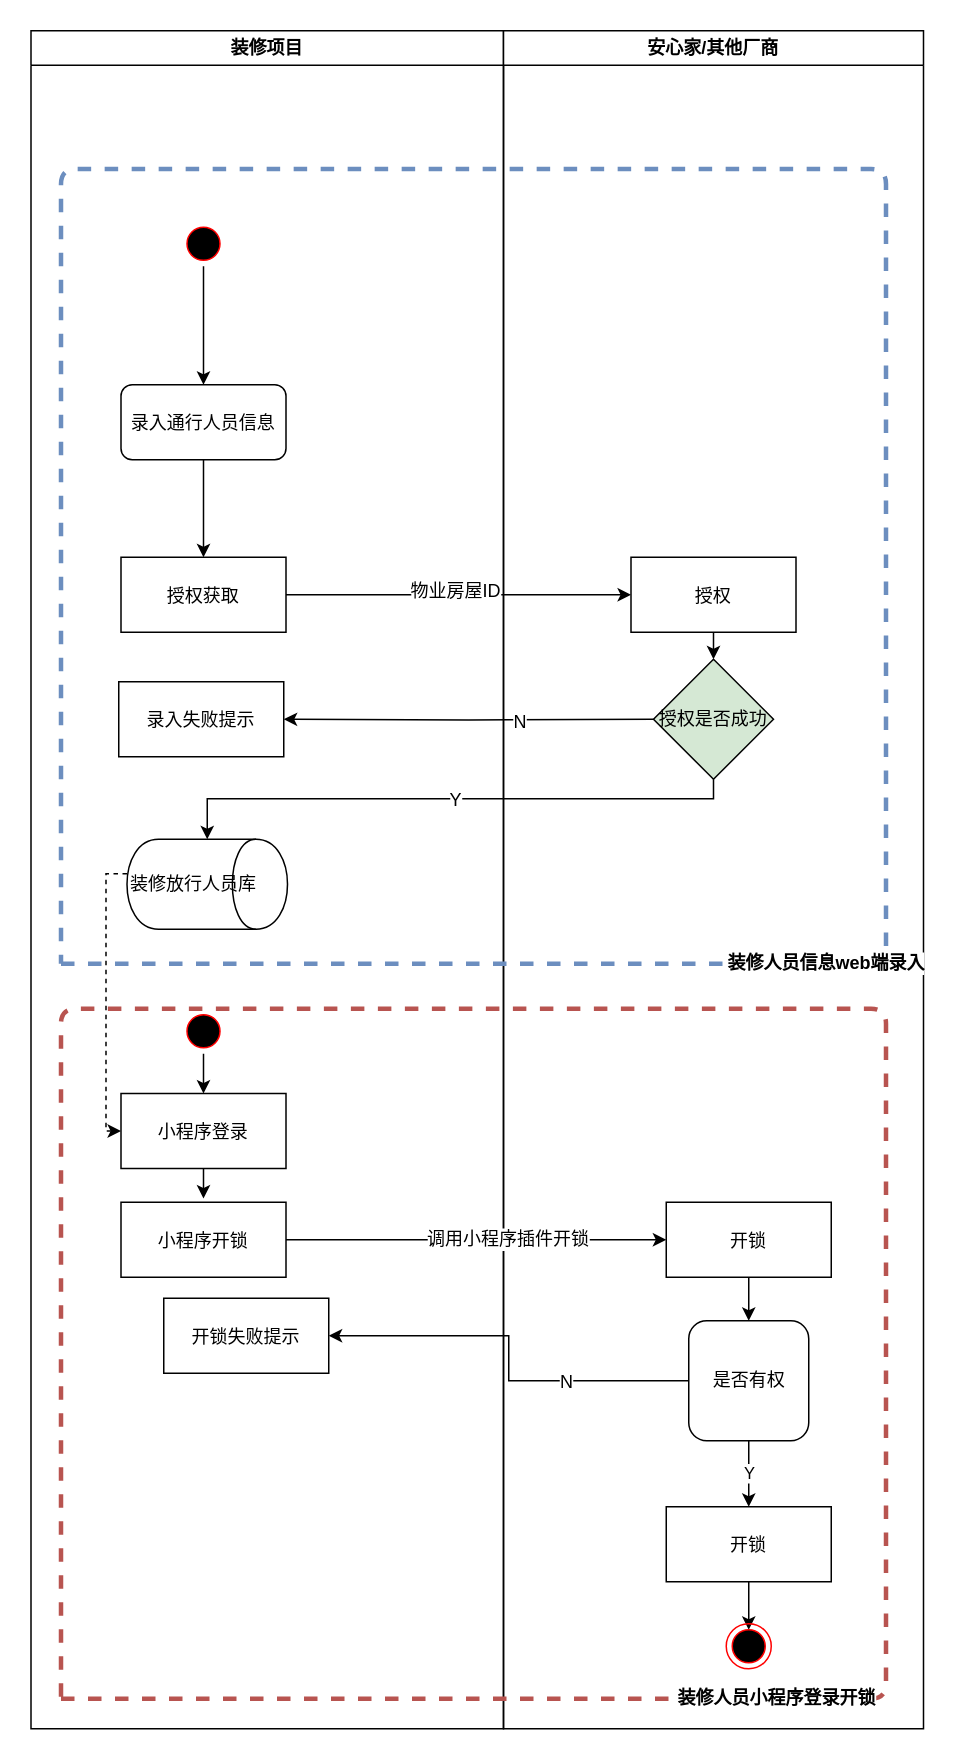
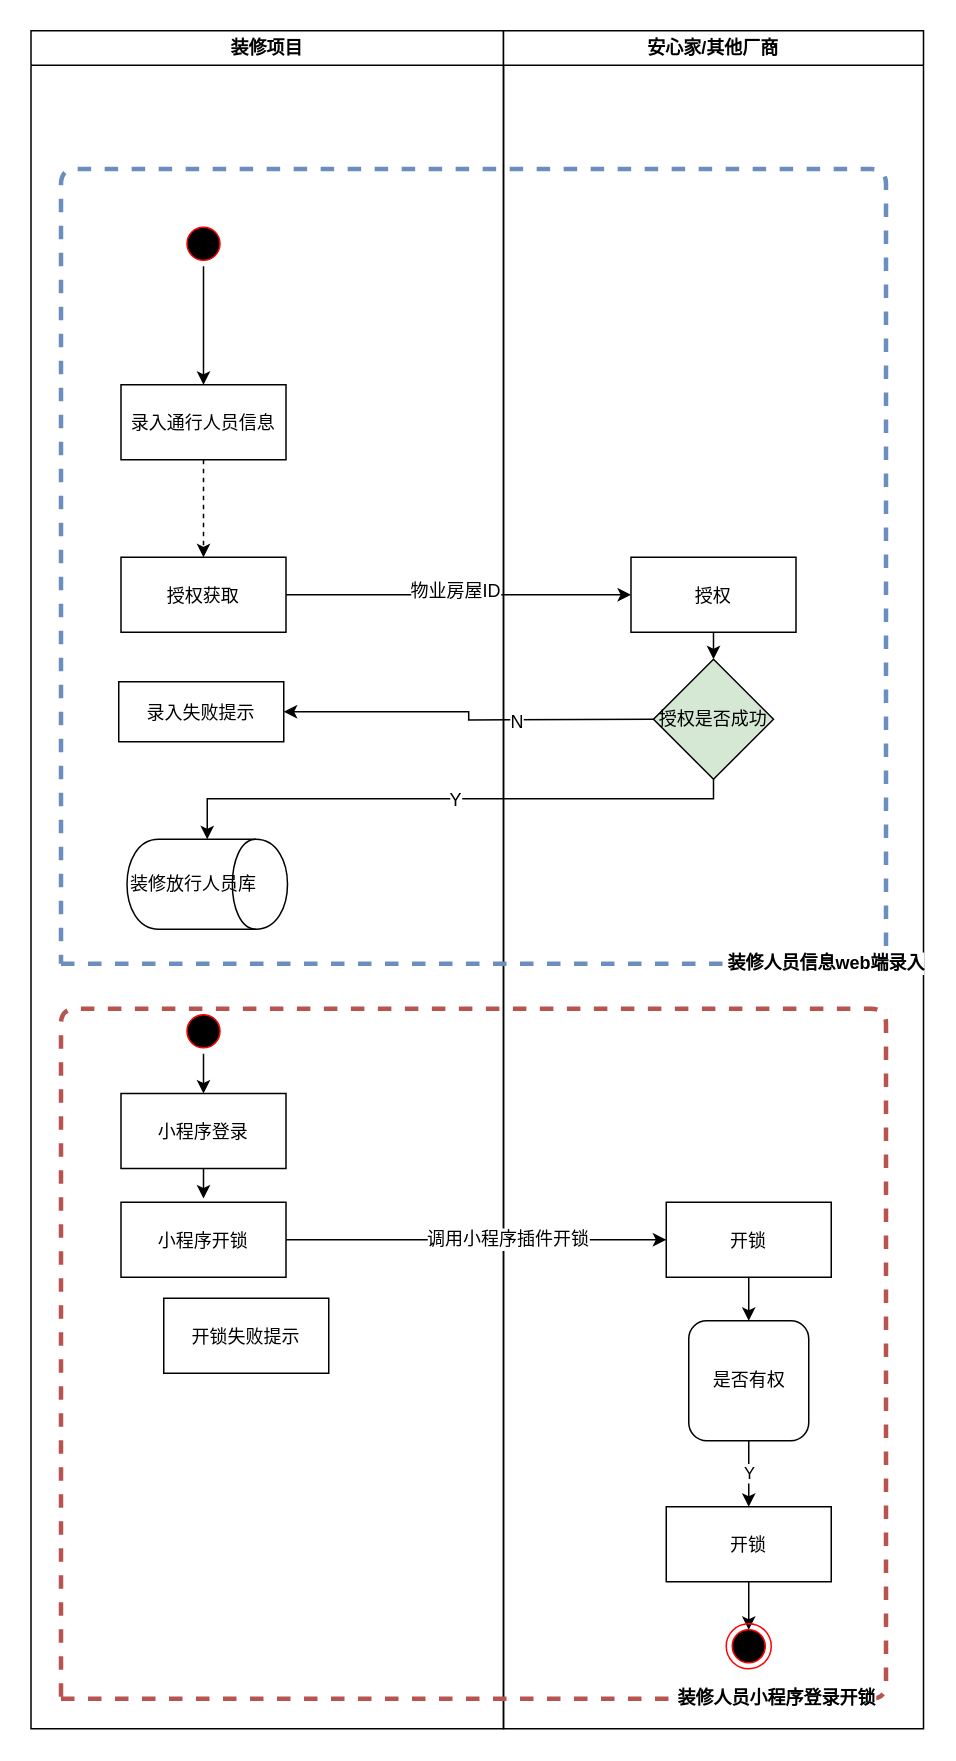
- <mxCell id="5" value="录入通行人员信息" style="rounded=1;" parent="2" vertex="1"><mxGeometry x="60" y="236" width="110" height="50" as="geometry" /></mxCell>
+ <mxCell id="5" value="录入通行人员信息" style="" parent="2" vertex="1"><mxGeometry x="60" y="236" width="110" height="50" as="geometry" /></mxCell>
- <mxCell id="6" value="" style="edgeStyle=orthogonalEdgeStyle;rounded=0;orthogonalLoop=1;jettySize=auto;html=1;exitX=0.5;exitY=1;exitDx=0;exitDy=0;" parent="2" source="5" target="7" edge="1"><mxGeometry relative="1" as="geometry"><mxPoint x="115" y="270" as="sourcePoint" /></mxGeometry></mxCell>
+ <mxCell id="6" value="" style="edgeStyle=orthogonalEdgeStyle;rounded=0;orthogonalLoop=1;jettySize=auto;html=1;exitX=0.5;exitY=1;exitDx=0;exitDy=0;dashed=1;" parent="2" source="5" target="7" edge="1"><mxGeometry relative="1" as="geometry"><mxPoint x="115" y="270" as="sourcePoint" /></mxGeometry></mxCell>
- <mxCell id="8" value="录入失败提示" style="" parent="2" vertex="1"><mxGeometry x="58.5" y="434" width="110" height="50" as="geometry" /></mxCell>
+ <mxCell id="8" value="录入失败提示" style="" parent="2" vertex="1"><mxGeometry x="58.5" y="434" width="110" height="40" as="geometry" /></mxCell>
- <mxCell id="36" value="" style="edgeStyle=orthogonalEdgeStyle;rounded=0;orthogonalLoop=1;jettySize=auto;html=1;entryX=0;entryY=0.5;entryDx=0;entryDy=0;dashed=1;" parent="1" source="37" target="11" edge="1"><mxGeometry relative="1" as="geometry"><mxPoint x="35" y="582" as="targetPoint" /><Array as="points"><mxPoint x="70" y="582" /><mxPoint x="70" y="753" /></Array></mxGeometry></mxCell>
- <mxCell id="32" value="" style="edgeStyle=orthogonalEdgeStyle;rounded=0;orthogonalLoop=1;jettySize=auto;html=1;entryX=1;entryY=0.5;entryDx=0;entryDy=0;exitX=0;exitY=0.5;exitDx=0;exitDy=0;" parent="1" source="16" target="12" edge="1"><mxGeometry relative="1" as="geometry"><mxPoint x="468.5" y="945.5" as="sourcePoint" /><mxPoint x="228.5" y="984" as="targetPoint" /></mxGeometry></mxCell>
- <mxCell id="33" value="N" style="text;html=1;resizable=0;points=[];align=center;verticalAlign=middle;labelBackgroundColor=#ffffff;" parent="32" vertex="1" connectable="0"><mxGeometry x="-0.394" relative="1" as="geometry"><mxPoint as="offset" /></mxGeometry></mxCell>
